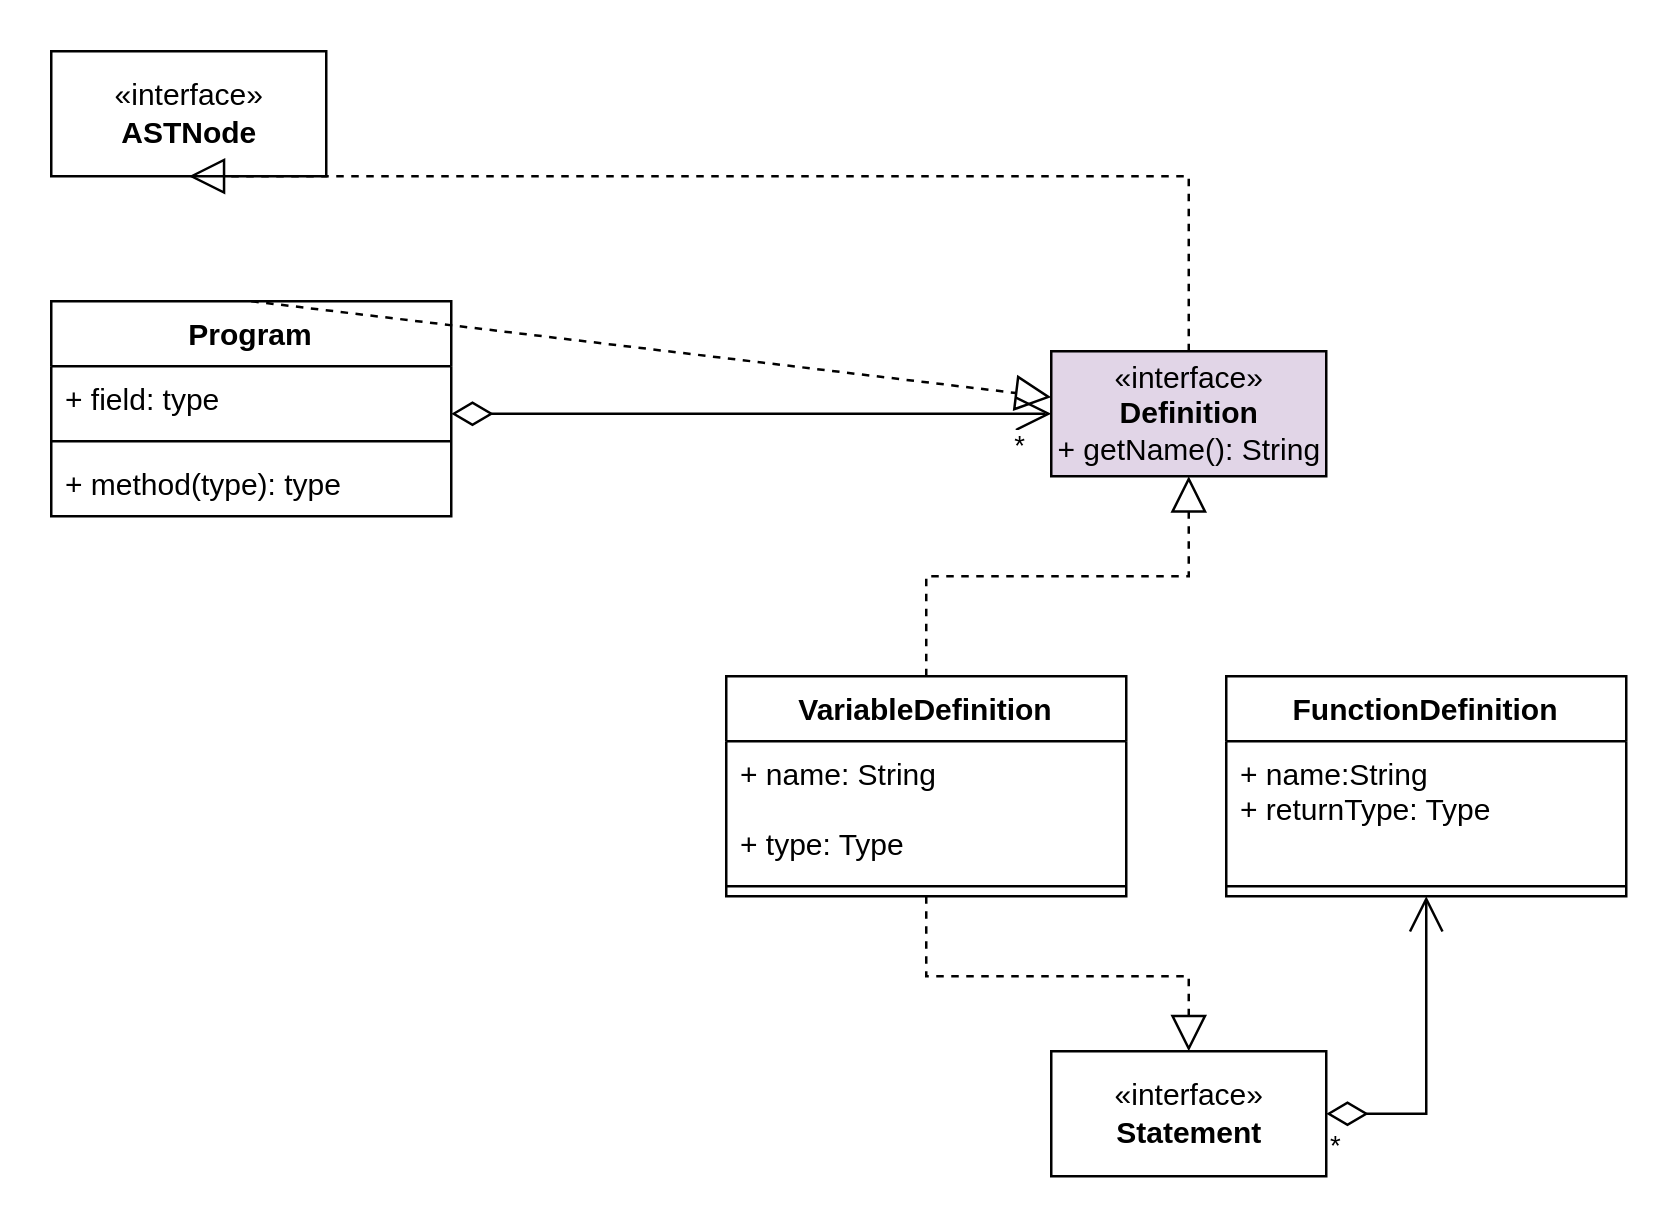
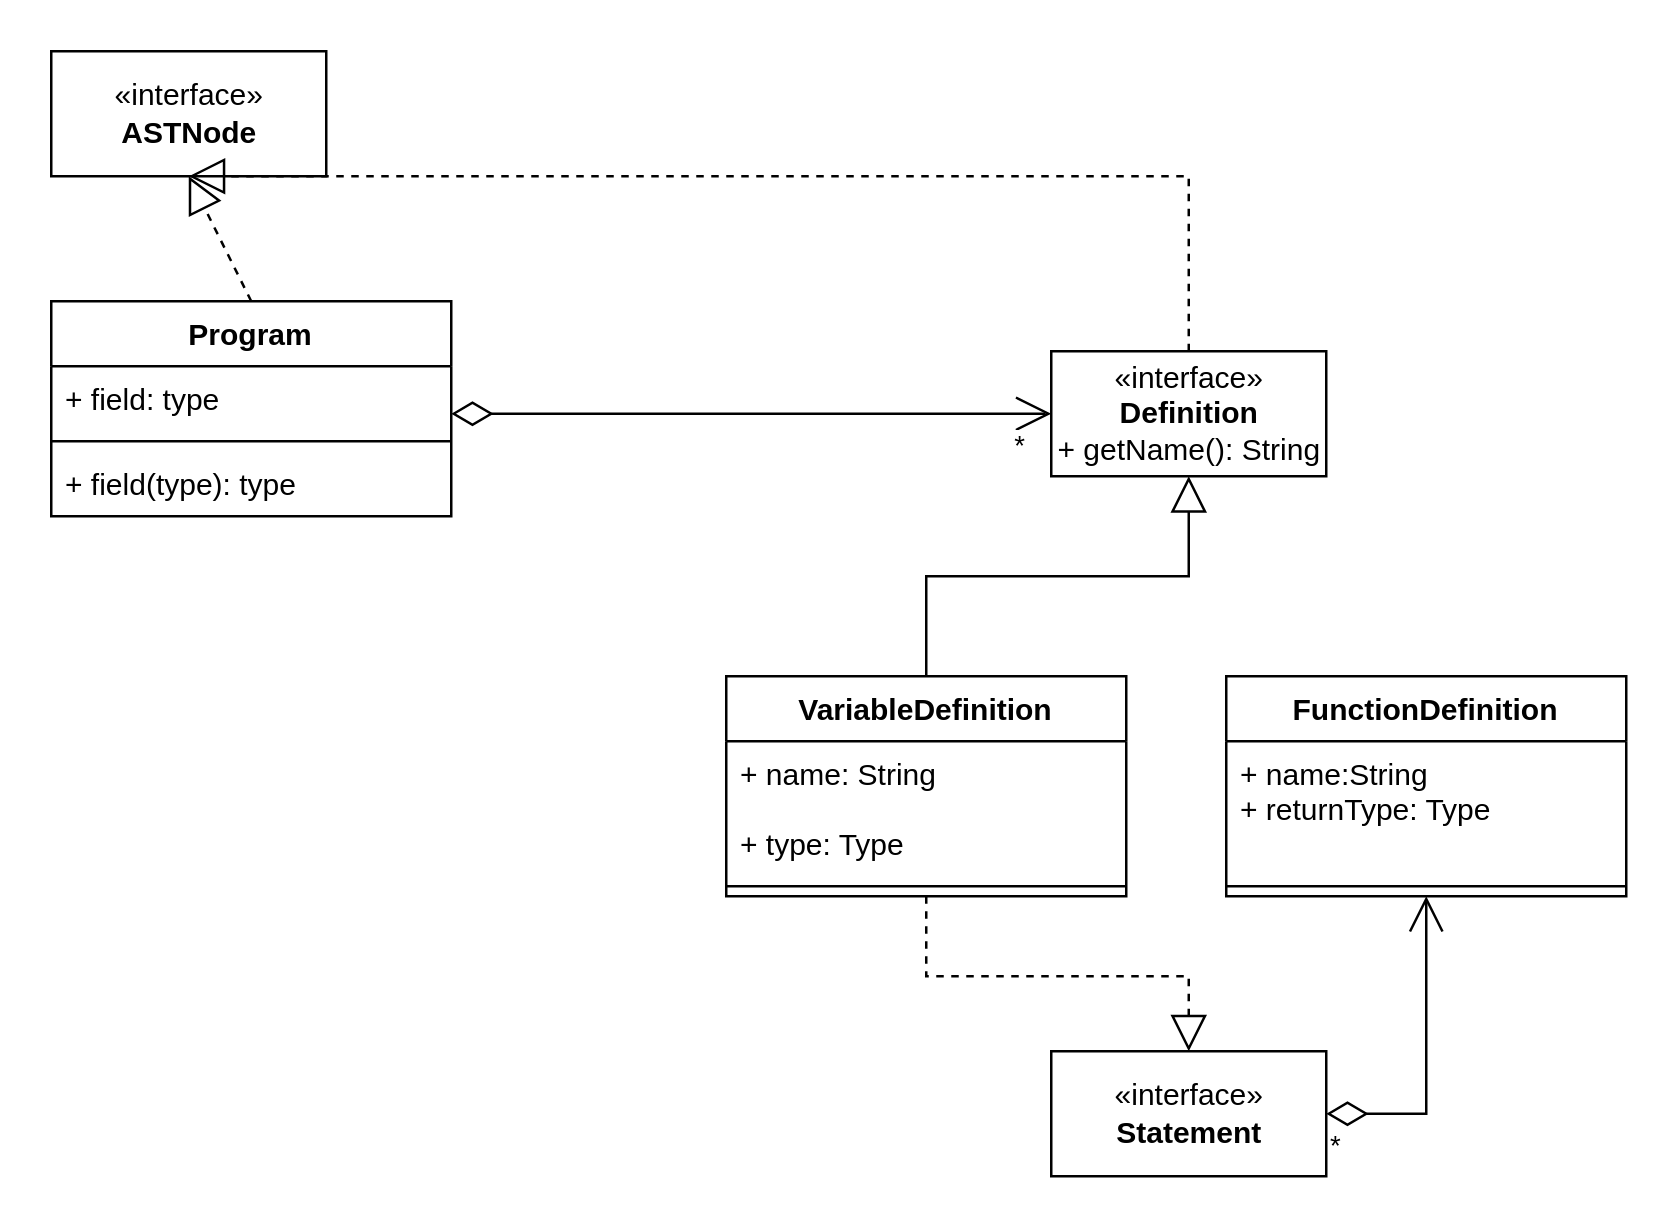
- <mxCell id="7" value="" style="endArrow=block;dashed=1;endFill=0;endSize=12;html=1;rounded=0;exitX=0.5;exitY=0;exitDx=0;exitDy=0;" edge="1" parent="1" source="2" target="17"><mxGeometry width="160" relative="1" as="geometry"><mxPoint x="20" y="230" as="sourcePoint" /><mxPoint x="180" y="230" as="targetPoint" /></mxGeometry></mxCell>
+ <mxCell id="7" value="" style="endArrow=block;dashed=1;endFill=0;endSize=12;html=1;rounded=0;entryX=0.5;entryY=1;entryDx=0;entryDy=0;exitX=0.5;exitY=0;exitDx=0;exitDy=0;" edge="1" parent="1" source="2" target="6"><mxGeometry width="160" relative="1" as="geometry"><mxPoint x="20" y="230" as="sourcePoint" /><mxPoint x="180" y="230" as="targetPoint" /></mxGeometry></mxCell>
- <mxCell id="17" value="«interface»&lt;br&gt;&lt;div&gt;&lt;b&gt;Definition&lt;br&gt;&lt;/b&gt;&lt;/div&gt;&lt;div&gt;+ getName(): String&lt;br&gt;&lt;/div&gt;" style="html=1;fillColor=#e1d5e7;" vertex="1" parent="1"><mxGeometry x="420" y="140" width="110" height="50" as="geometry" /></mxCell>
+ <mxCell id="17" value="«interface»&lt;br&gt;&lt;div&gt;&lt;b&gt;Definition&lt;br&gt;&lt;/b&gt;&lt;/div&gt;&lt;div&gt;+ getName(): String&lt;br&gt;&lt;/div&gt;" style="html=1;" vertex="1" parent="1"><mxGeometry x="420" y="140" width="110" height="50" as="geometry" /></mxCell>
- <mxCell id="5" value="+ method(type): type" style="text;strokeColor=none;fillColor=none;align=left;verticalAlign=top;spacingLeft=4;spacingRight=4;overflow=hidden;rotatable=0;points=[[0,0.5],[1,0.5]];portConstraint=eastwest;" vertex="1" parent="2"><mxGeometry y="60" width="160" height="26" as="geometry" /></mxCell>
+ <mxCell id="5" value="+ field(type): type" style="text;strokeColor=none;fillColor=none;align=left;verticalAlign=top;spacingLeft=4;spacingRight=4;overflow=hidden;rotatable=0;points=[[0,0.5],[1,0.5]];portConstraint=eastwest;" vertex="1" parent="2"><mxGeometry y="60" width="160" height="26" as="geometry" /></mxCell>
- <mxCell id="18" value="" style="endArrow=block;dashed=1;endFill=0;endSize=12;html=1;rounded=0;entryX=0.5;entryY=1;entryDx=0;entryDy=0;exitX=0.5;exitY=0;exitDx=0;exitDy=0;" edge="1" parent="1" source="11" target="17"><mxGeometry width="160" relative="1" as="geometry"><mxPoint x="190" y="250" as="sourcePoint" /><mxPoint x="350" y="250" as="targetPoint" /><Array as="points"><mxPoint x="370" y="230" /><mxPoint x="475" y="230" /></Array></mxGeometry></mxCell>
+ <mxCell id="18" value="" style="endArrow=block;dashed=0;endFill=0;endSize=12;html=1;rounded=0;entryX=0.5;entryY=1;entryDx=0;entryDy=0;exitX=0.5;exitY=0;exitDx=0;exitDy=0;" edge="1" parent="1" source="11" target="17"><mxGeometry width="160" relative="1" as="geometry"><mxPoint x="190" y="250" as="sourcePoint" /><mxPoint x="350" y="250" as="targetPoint" /><Array as="points"><mxPoint x="370" y="230" /><mxPoint x="475" y="230" /></Array></mxGeometry></mxCell>
